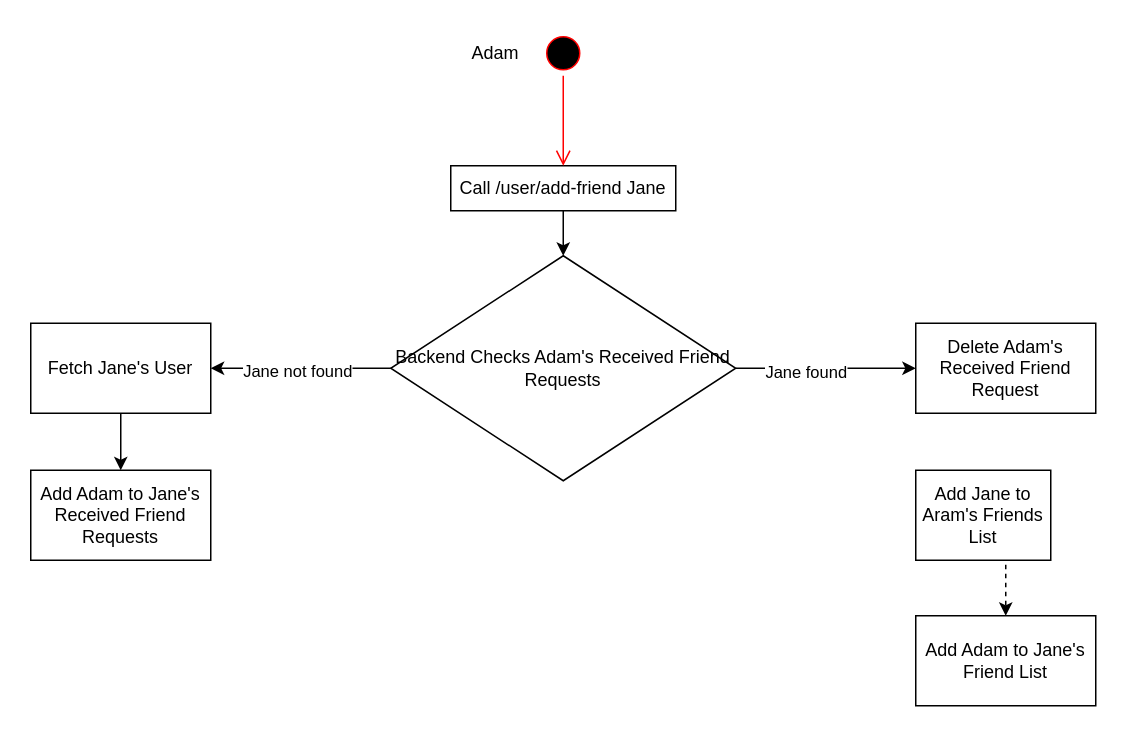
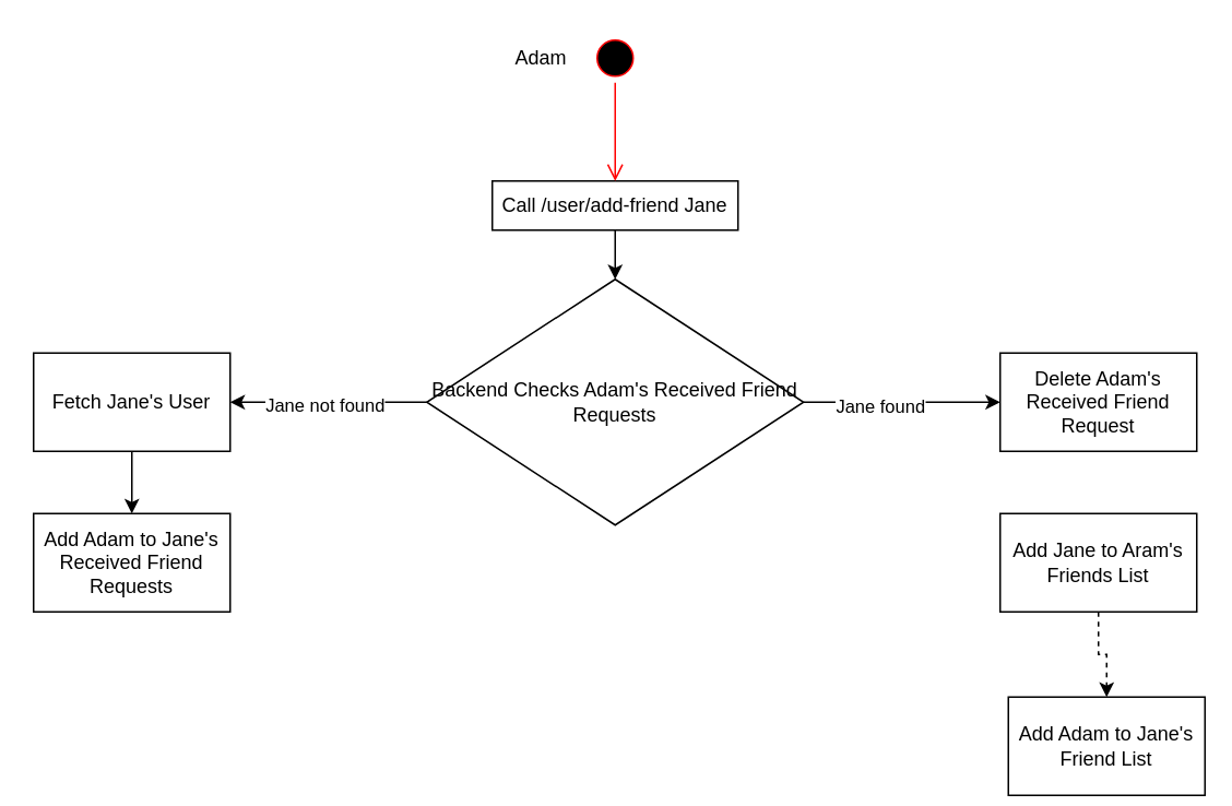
- <mxCell id="15" value="Add Jane to Aram's Friends List" style="rounded=0;whiteSpace=wrap;html=1;" vertex="1" parent="1"><mxGeometry x="610" y="313" width="90" height="60" as="geometry" /></mxCell>
+ <mxCell id="15" value="Add Jane to Aram's Friends List" style="rounded=0;whiteSpace=wrap;html=1;" vertex="1" parent="1"><mxGeometry x="610" y="313" width="120" height="60" as="geometry" /></mxCell>
- <mxCell id="16" value="Add Adam to Jane's Friend List" style="rounded=0;whiteSpace=wrap;html=1;" vertex="1" parent="1"><mxGeometry x="610" y="410" width="120" height="60" as="geometry" /></mxCell>
+ <mxCell id="16" value="Add Adam to Jane's Friend List" style="rounded=0;whiteSpace=wrap;html=1;" vertex="1" parent="1"><mxGeometry x="615" y="425" width="120" height="60" as="geometry" /></mxCell>
